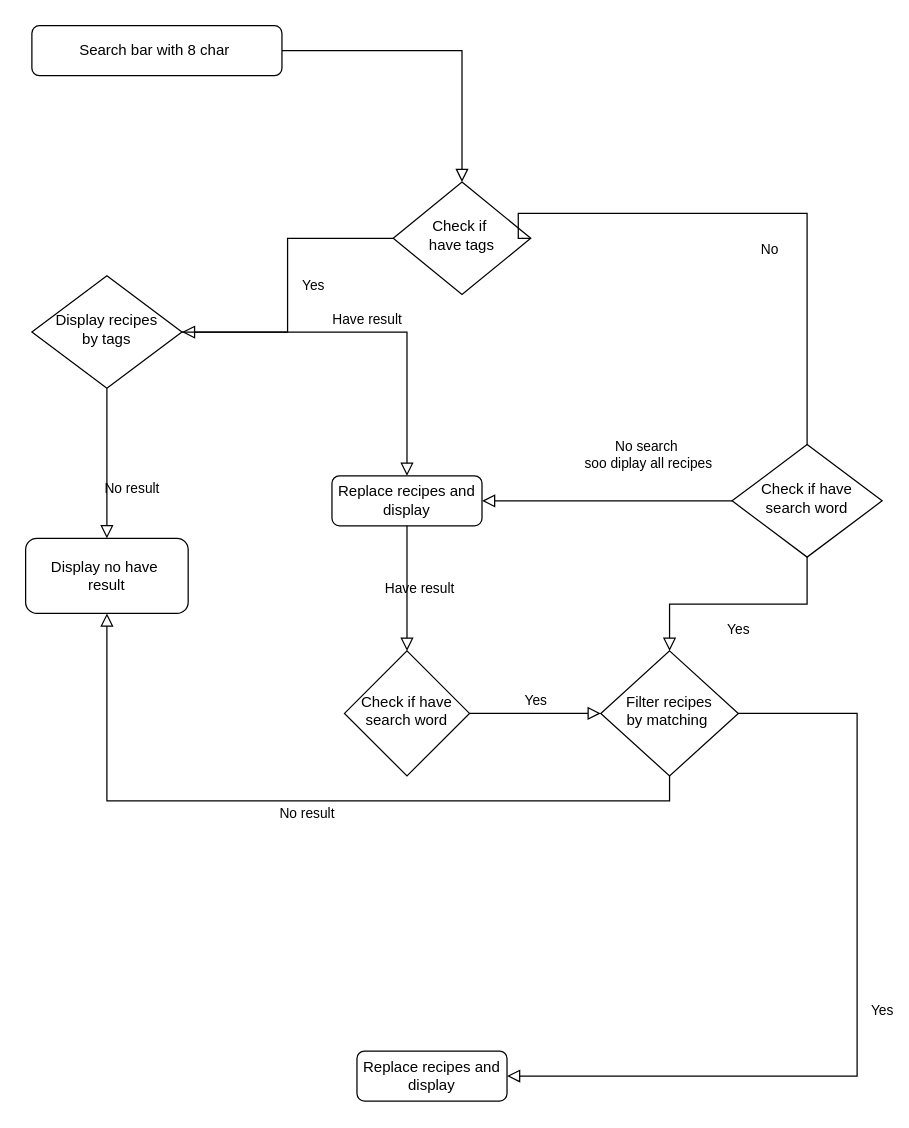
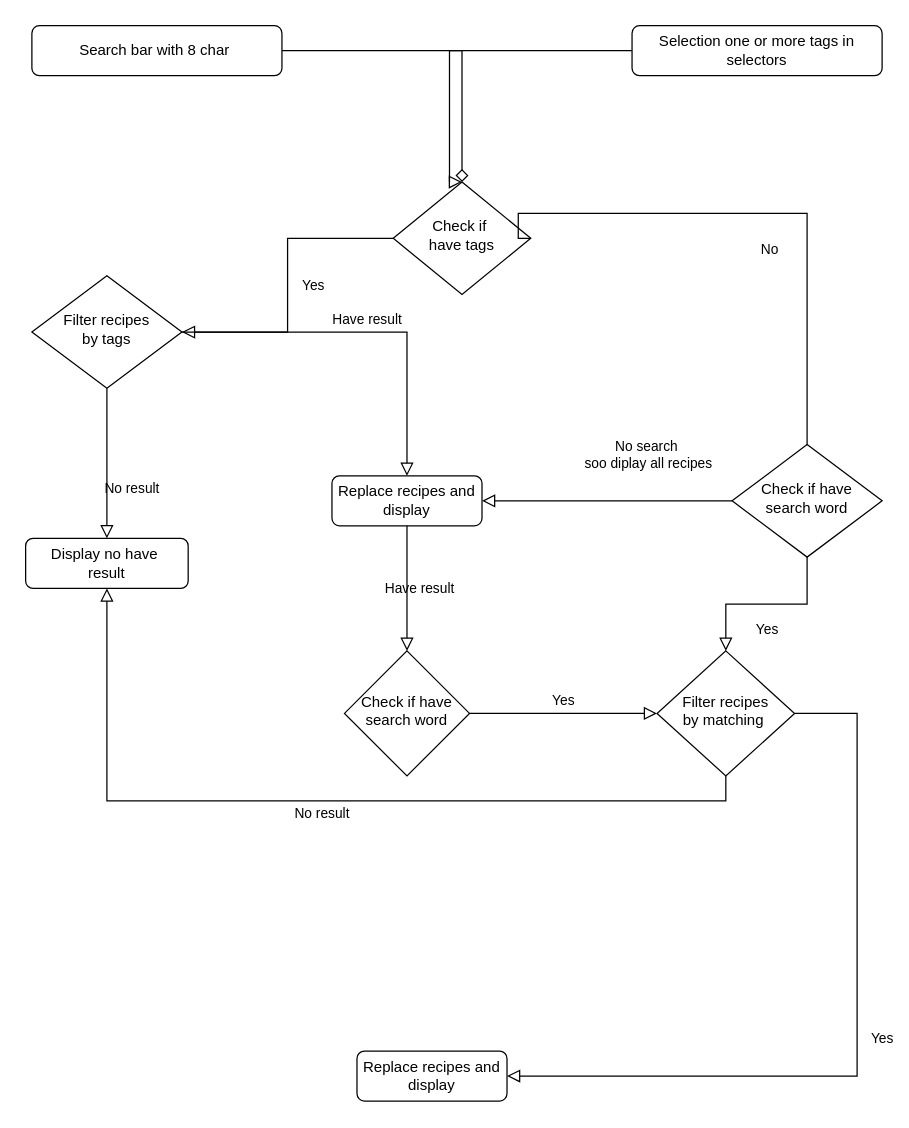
+ <mxCell id="12" value="" style="rounded=0;html=1;jettySize=auto;orthogonalLoop=1;fontSize=11;endArrow=block;endFill=0;endSize=8;strokeWidth=1;shadow=0;labelBackgroundColor=none;edgeStyle=orthogonalEdgeStyle;exitX=0;exitY=0.5;exitDx=0;exitDy=0;entryX=0.5;entryY=0;entryDx=0;entryDy=0;" parent="1" source="11" target="5" edge="1"><mxGeometry relative="1" as="geometry"><mxPoint x="235" y="50" as="sourcePoint" /><mxPoint x="325" y="100" as="targetPoint" /><Array as="points"><mxPoint x="359" y="40" /></Array></mxGeometry></mxCell>
+ <mxCell id="11" value="Selection one or more tags in selectors" style="rounded=1;whiteSpace=wrap;html=1;fontSize=12;glass=0;strokeWidth=1;shadow=0;" parent="1" vertex="1"><mxGeometry x="505" y="20" width="200" height="40" as="geometry" /></mxCell>
- <mxCell id="2" value="" style="rounded=0;html=1;jettySize=auto;orthogonalLoop=1;fontSize=11;endArrow=block;endFill=0;endSize=8;strokeWidth=1;shadow=0;labelBackgroundColor=none;edgeStyle=orthogonalEdgeStyle;" parent="1" source="3" target="5" edge="1"><mxGeometry relative="1" as="geometry" /></mxCell>
+ <mxCell id="2" value="" style="rounded=0;html=1;jettySize=auto;orthogonalLoop=1;fontSize=11;endArrow=diamond;endFill=0;endSize=8;strokeWidth=1;shadow=0;labelBackgroundColor=none;edgeStyle=orthogonalEdgeStyle;" parent="1" source="3" target="5" edge="1"><mxGeometry relative="1" as="geometry" /></mxCell>
- <mxCell id="8" value="Display recipes&lt;div&gt;by tags&lt;/div&gt;" style="rhombus;whiteSpace=wrap;html=1;shadow=0;fontFamily=Helvetica;fontSize=12;align=center;strokeWidth=1;spacing=6;spacingTop=-4;" parent="1" vertex="1"><mxGeometry x="25" y="220" width="120" height="90" as="geometry" /></mxCell>
+ <mxCell id="8" value="Filter recipes&lt;div&gt;by tags&lt;/div&gt;" style="rhombus;whiteSpace=wrap;html=1;shadow=0;fontFamily=Helvetica;fontSize=12;align=center;strokeWidth=1;spacing=6;spacingTop=-4;" parent="1" vertex="1"><mxGeometry x="25" y="220" width="120" height="90" as="geometry" /></mxCell>
- <mxCell id="9" value="Display no have&amp;nbsp;&lt;div&gt;r&lt;span style=&quot;background-color: transparent; color: light-dark(rgb(0, 0, 0), rgb(255, 255, 255));&quot;&gt;esult&lt;/span&gt;&lt;/div&gt;" style="rounded=1;whiteSpace=wrap;html=1;fontSize=12;glass=0;strokeWidth=1;shadow=0;direction=west;" parent="1" vertex="1"><mxGeometry x="20" y="430" width="130" height="60" as="geometry" /></mxCell>
+ <mxCell id="9" value="Display no have&amp;nbsp;&lt;div&gt;r&lt;span style=&quot;background-color: transparent; color: light-dark(rgb(0, 0, 0), rgb(255, 255, 255));&quot;&gt;esult&lt;/span&gt;&lt;/div&gt;" style="rounded=1;whiteSpace=wrap;html=1;fontSize=12;glass=0;strokeWidth=1;shadow=0;direction=west;" parent="1" vertex="1"><mxGeometry x="20" y="430" width="130" height="40" as="geometry" /></mxCell>
- <mxCell id="14" value="Filter recipes&lt;div&gt;by matching&amp;nbsp;&lt;/div&gt;" style="rhombus;whiteSpace=wrap;html=1;shadow=0;fontFamily=Helvetica;fontSize=12;align=center;strokeWidth=1;spacing=6;spacingTop=-4;" parent="1" vertex="1"><mxGeometry x="480" y="520" width="110" height="100" as="geometry" /></mxCell>
+ <mxCell id="14" value="Filter recipes&lt;div&gt;by matching&amp;nbsp;&lt;/div&gt;" style="rhombus;whiteSpace=wrap;html=1;shadow=0;fontFamily=Helvetica;fontSize=12;align=center;strokeWidth=1;spacing=6;spacingTop=-4;" parent="1" vertex="1"><mxGeometry x="525" y="520" width="110" height="100" as="geometry" /></mxCell>
